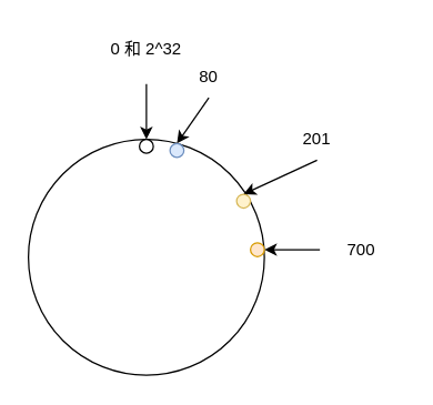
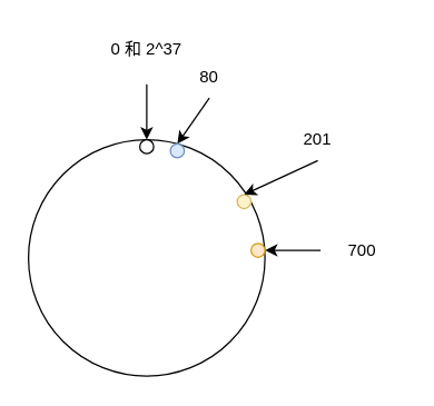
- <mxCell id="4" value="0 和 2^32" style="text;html=1;align=center;verticalAlign=middle;whiteSpace=wrap;rounded=0;" vertex="1" parent="1"><mxGeometry x="75" y="20" width="60" height="30" as="geometry" /></mxCell>
+ <mxCell id="4" value="0 和 2^37" style="text;html=1;align=center;verticalAlign=middle;whiteSpace=wrap;rounded=0;" vertex="1" parent="1"><mxGeometry x="75" y="20" width="60" height="30" as="geometry" /></mxCell>
